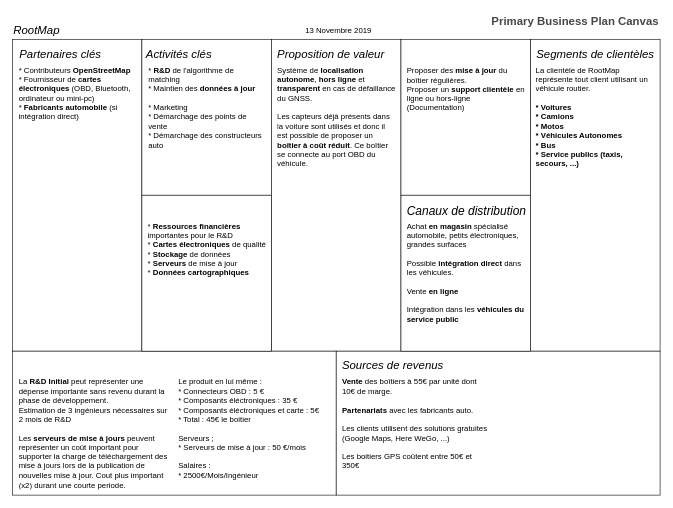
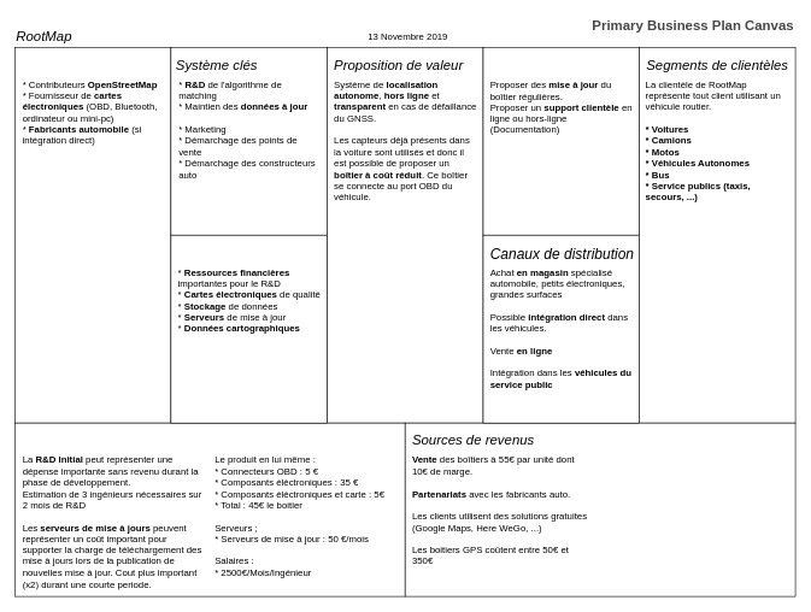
- <mxCell id="11" value="Partenaires clés" style="text;html=1;strokeColor=none;fillColor=none;align=left;verticalAlign=middle;whiteSpace=wrap;rounded=0;fontSize=19;horizontal=1;spacing=2;fontFamily=Helvetica;fontStyle=2" parent="1" vertex="1"><mxGeometry x="30" y="75" width="200" height="30" as="geometry" /></mxCell>
- <mxCell id="14" value="Activités clés" style="text;html=1;strokeColor=none;fillColor=none;align=left;verticalAlign=middle;whiteSpace=wrap;rounded=0;fontSize=19;horizontal=1;spacing=2;fontFamily=Helvetica;fontStyle=2" parent="1" vertex="1"><mxGeometry x="241" y="75" width="200" height="30" as="geometry" /></mxCell>
+ <mxCell id="14" value="Système clés" style="text;html=1;strokeColor=none;fillColor=none;align=left;verticalAlign=middle;whiteSpace=wrap;rounded=0;fontSize=19;horizontal=1;spacing=2;fontFamily=Helvetica;fontStyle=2" parent="1" vertex="1"><mxGeometry x="241" y="75" width="200" height="30" as="geometry" /></mxCell>
